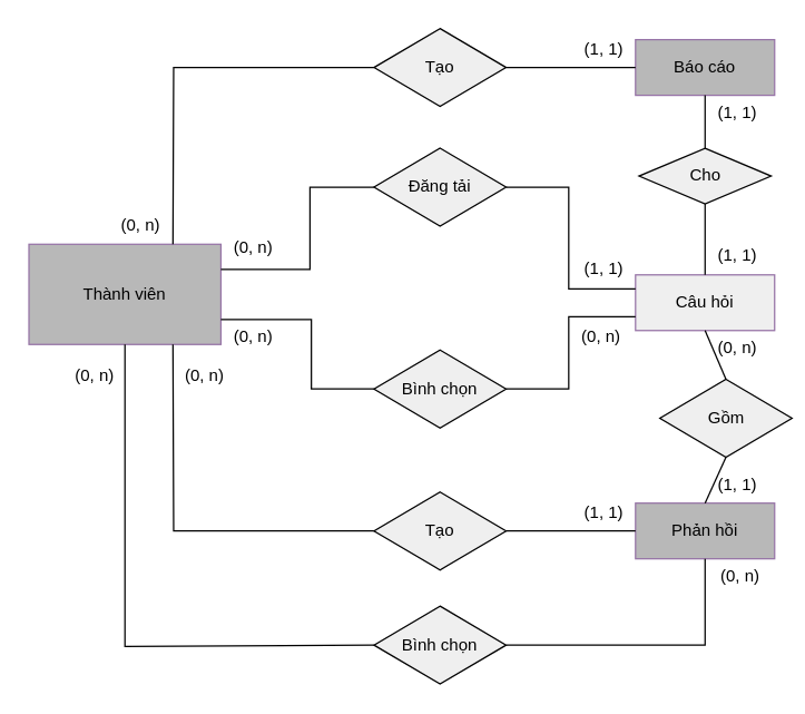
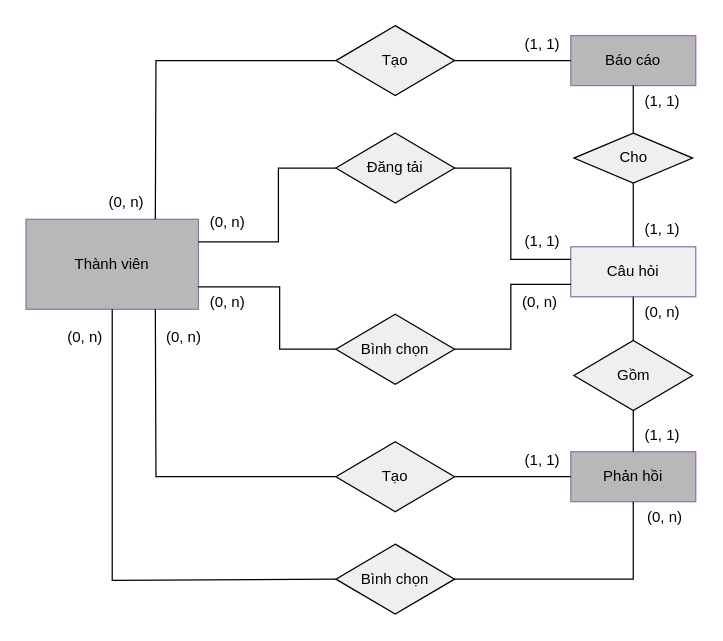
- <mxCell id="6" value="Gồm" style="shape=rhombus;perimeter=rhombusPerimeter;whiteSpace=wrap;html=1;align=center;fillColor=#EFEFEF;" parent="1" vertex="1"><mxGeometry x="473.5" y="272" width="95" height="56" as="geometry" /></mxCell>
+ <mxCell id="6" value="Gồm" style="shape=rhombus;perimeter=rhombusPerimeter;whiteSpace=wrap;html=1;align=center;fillColor=#EFEFEF;" parent="1" vertex="1"><mxGeometry x="458.5" y="272" width="95" height="56" as="geometry" /></mxCell>
